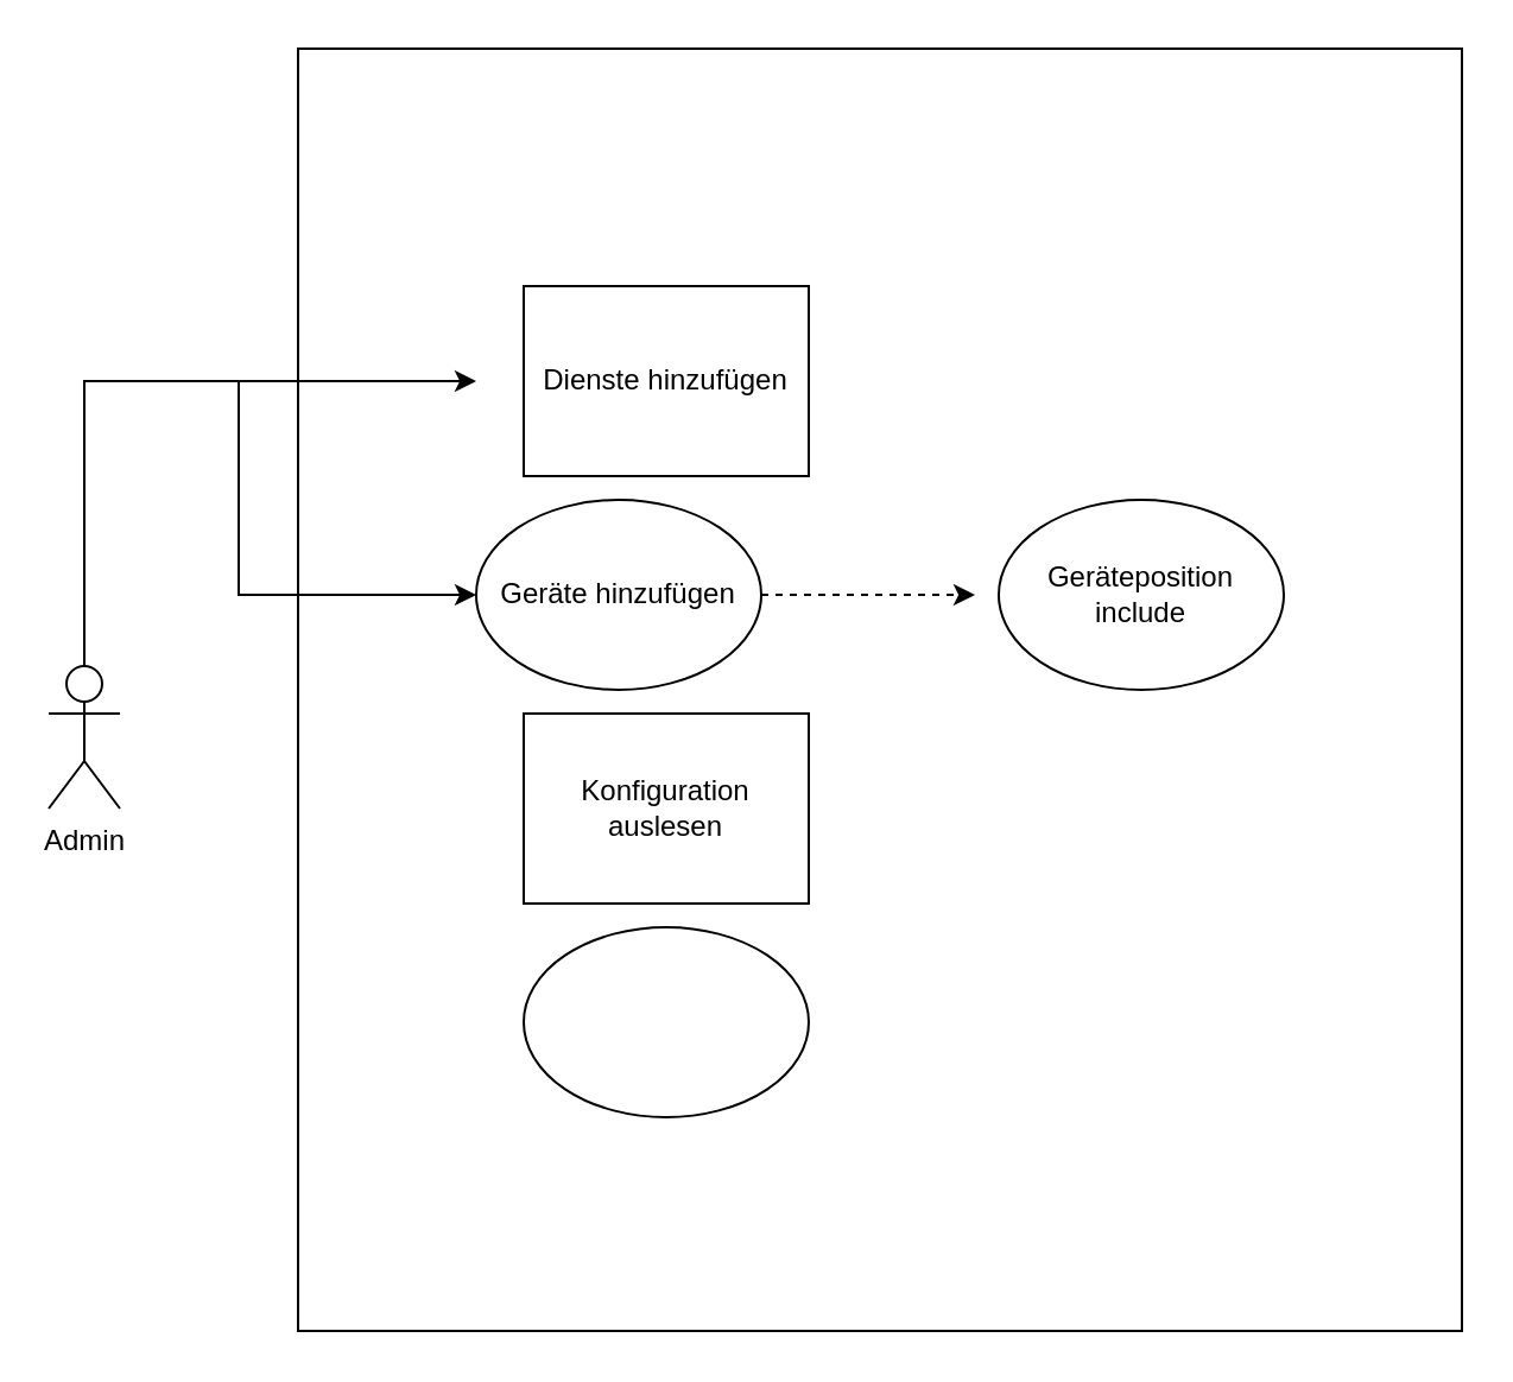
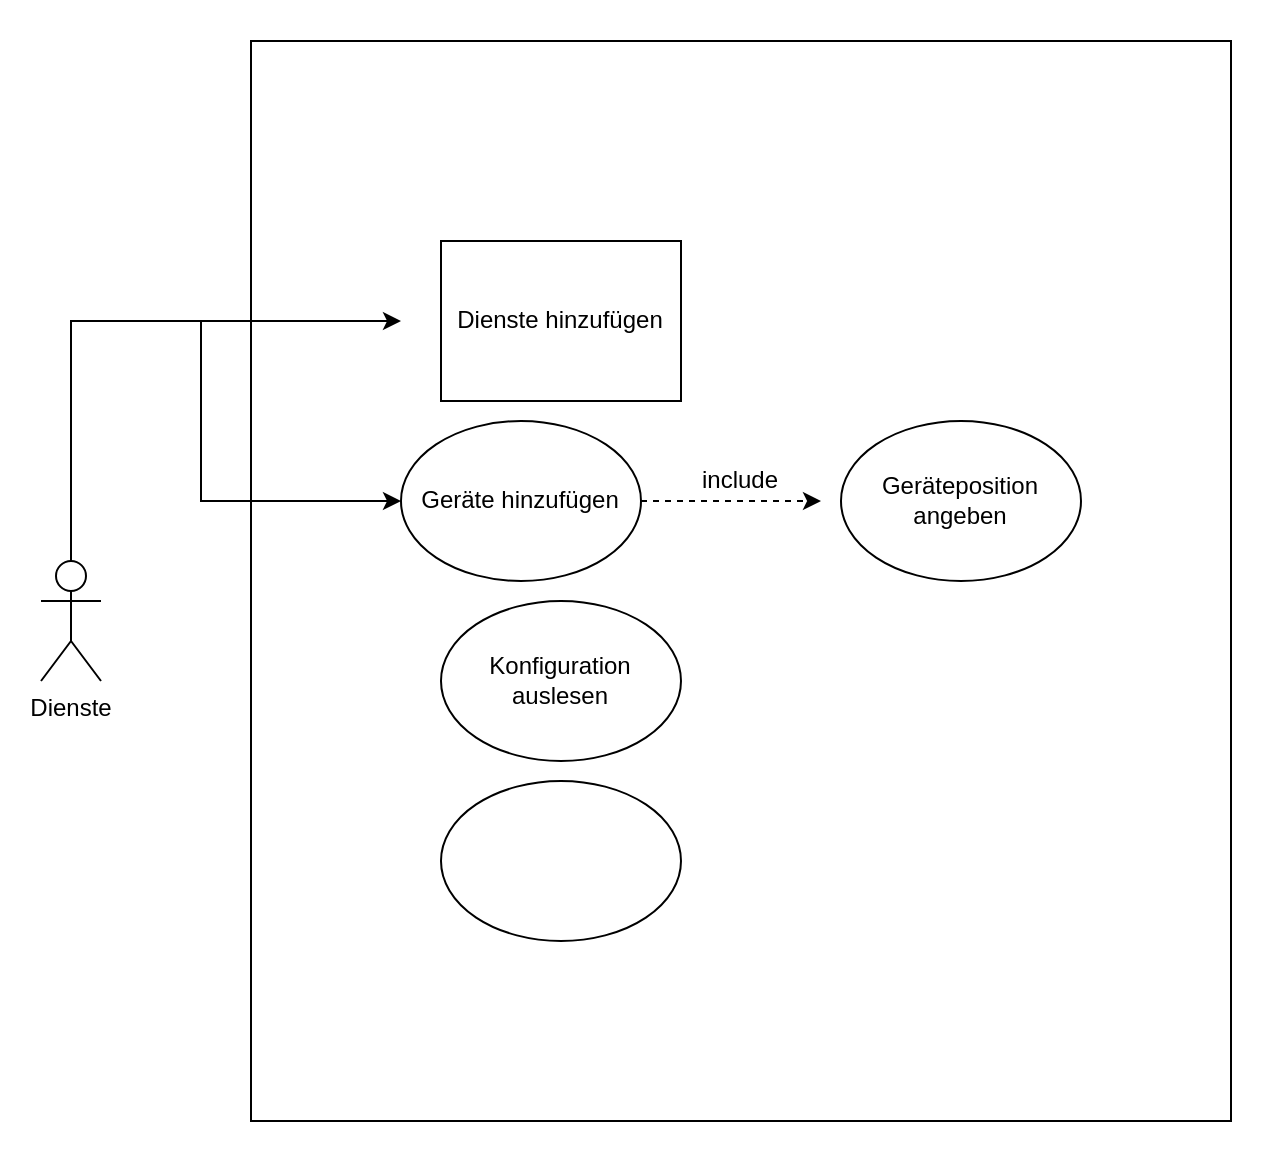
+ <mxCell id="9" value="include" style="text;html=1;strokeColor=none;fillColor=none;align=center;verticalAlign=middle;whiteSpace=wrap;rounded=0;" parent="1" vertex="1"><mxGeometry x="350" y="230" width="40" height="20" as="geometry" /></mxCell>
- <mxCell id="8" value="Geräteposition include" style="ellipse;whiteSpace=wrap;html=1;" parent="1" vertex="1"><mxGeometry x="420" y="210" width="120" height="80" as="geometry" /></mxCell>
+ <mxCell id="8" value="Geräteposition angeben" style="ellipse;whiteSpace=wrap;html=1;" parent="1" vertex="1"><mxGeometry x="420" y="210" width="120" height="80" as="geometry" /></mxCell>
- <mxCell id="11" value="Konfiguration auslesen" style="whiteSpace=wrap;html=1;rounded=0;" vertex="1" parent="1"><mxGeometry x="220" y="300" width="120" height="80" as="geometry" /></mxCell>
+ <mxCell id="11" value="Konfiguration auslesen" style="ellipse;whiteSpace=wrap;html=1;" vertex="1" parent="1"><mxGeometry x="220" y="300" width="120" height="80" as="geometry" /></mxCell>
- <mxCell id="5" value="Admin" style="shape=umlActor;verticalLabelPosition=bottom;verticalAlign=top;html=1;outlineConnect=0;" parent="1" vertex="1"><mxGeometry x="20" y="280" width="30" height="60" as="geometry" /></mxCell>
+ <mxCell id="5" value="Dienste" style="shape=umlActor;verticalLabelPosition=bottom;verticalAlign=top;html=1;outlineConnect=0;" parent="1" vertex="1"><mxGeometry x="20" y="280" width="30" height="60" as="geometry" /></mxCell>
